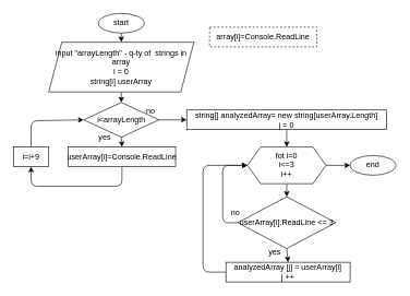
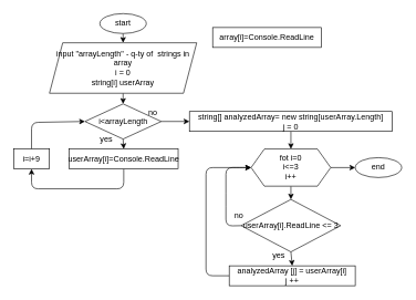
- <mxCell id="15" value="array[i]=Console.ReadLine" style="rounded=0;whiteSpace=wrap;html=1;dashed=1;" vertex="1" parent="1"><mxGeometry x="320" y="41" width="164" height="30" as="geometry" /></mxCell>
+ <mxCell id="15" value="array[i]=Console.ReadLine" style="rounded=0;whiteSpace=wrap;html=1;" vertex="1" parent="1"><mxGeometry x="320" y="41" width="164" height="30" as="geometry" /></mxCell>
